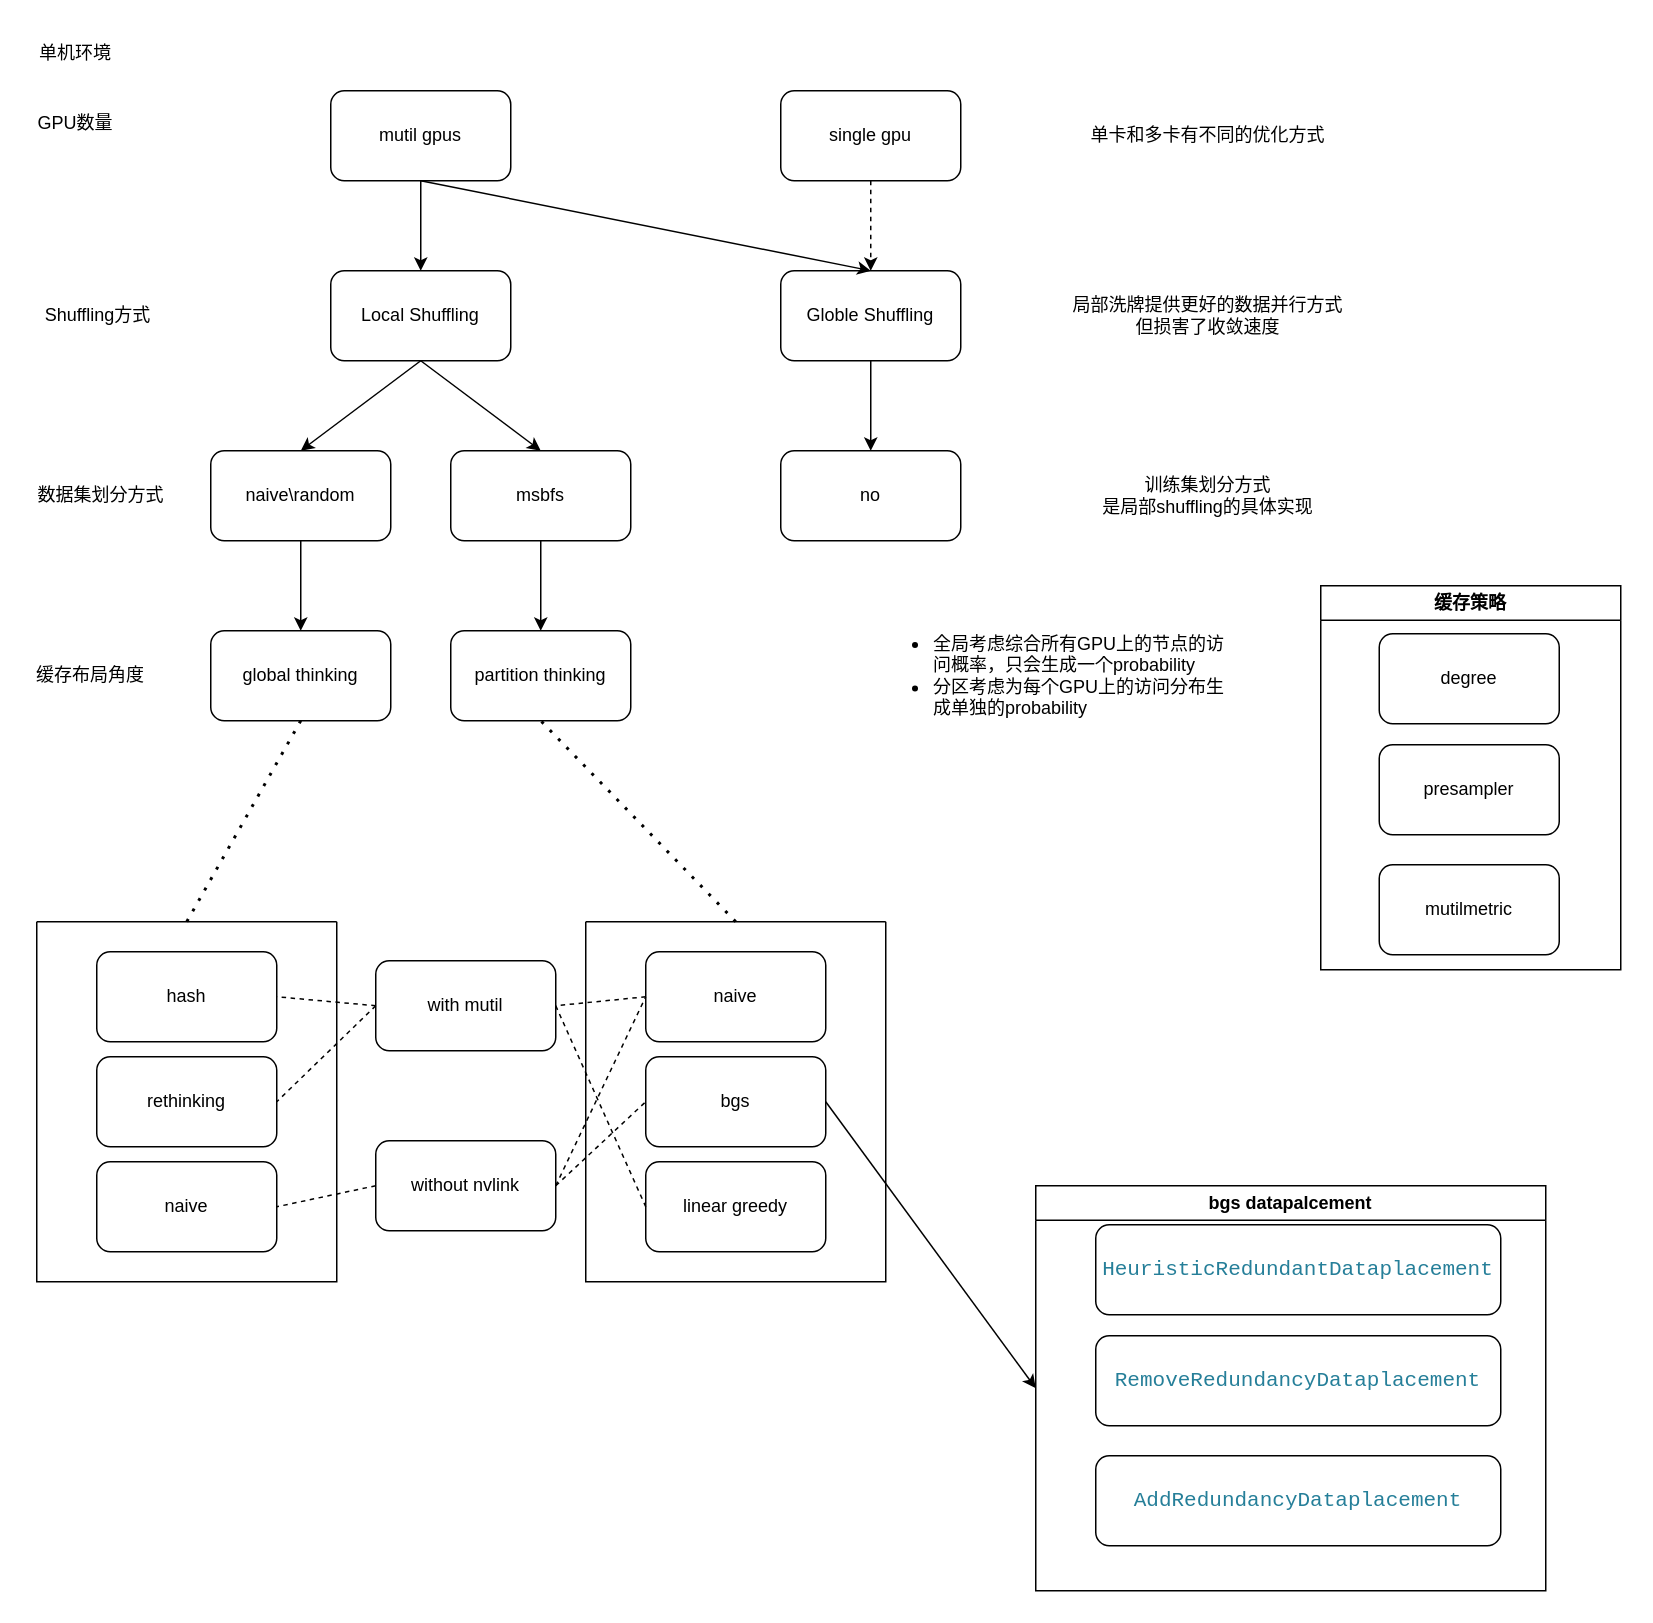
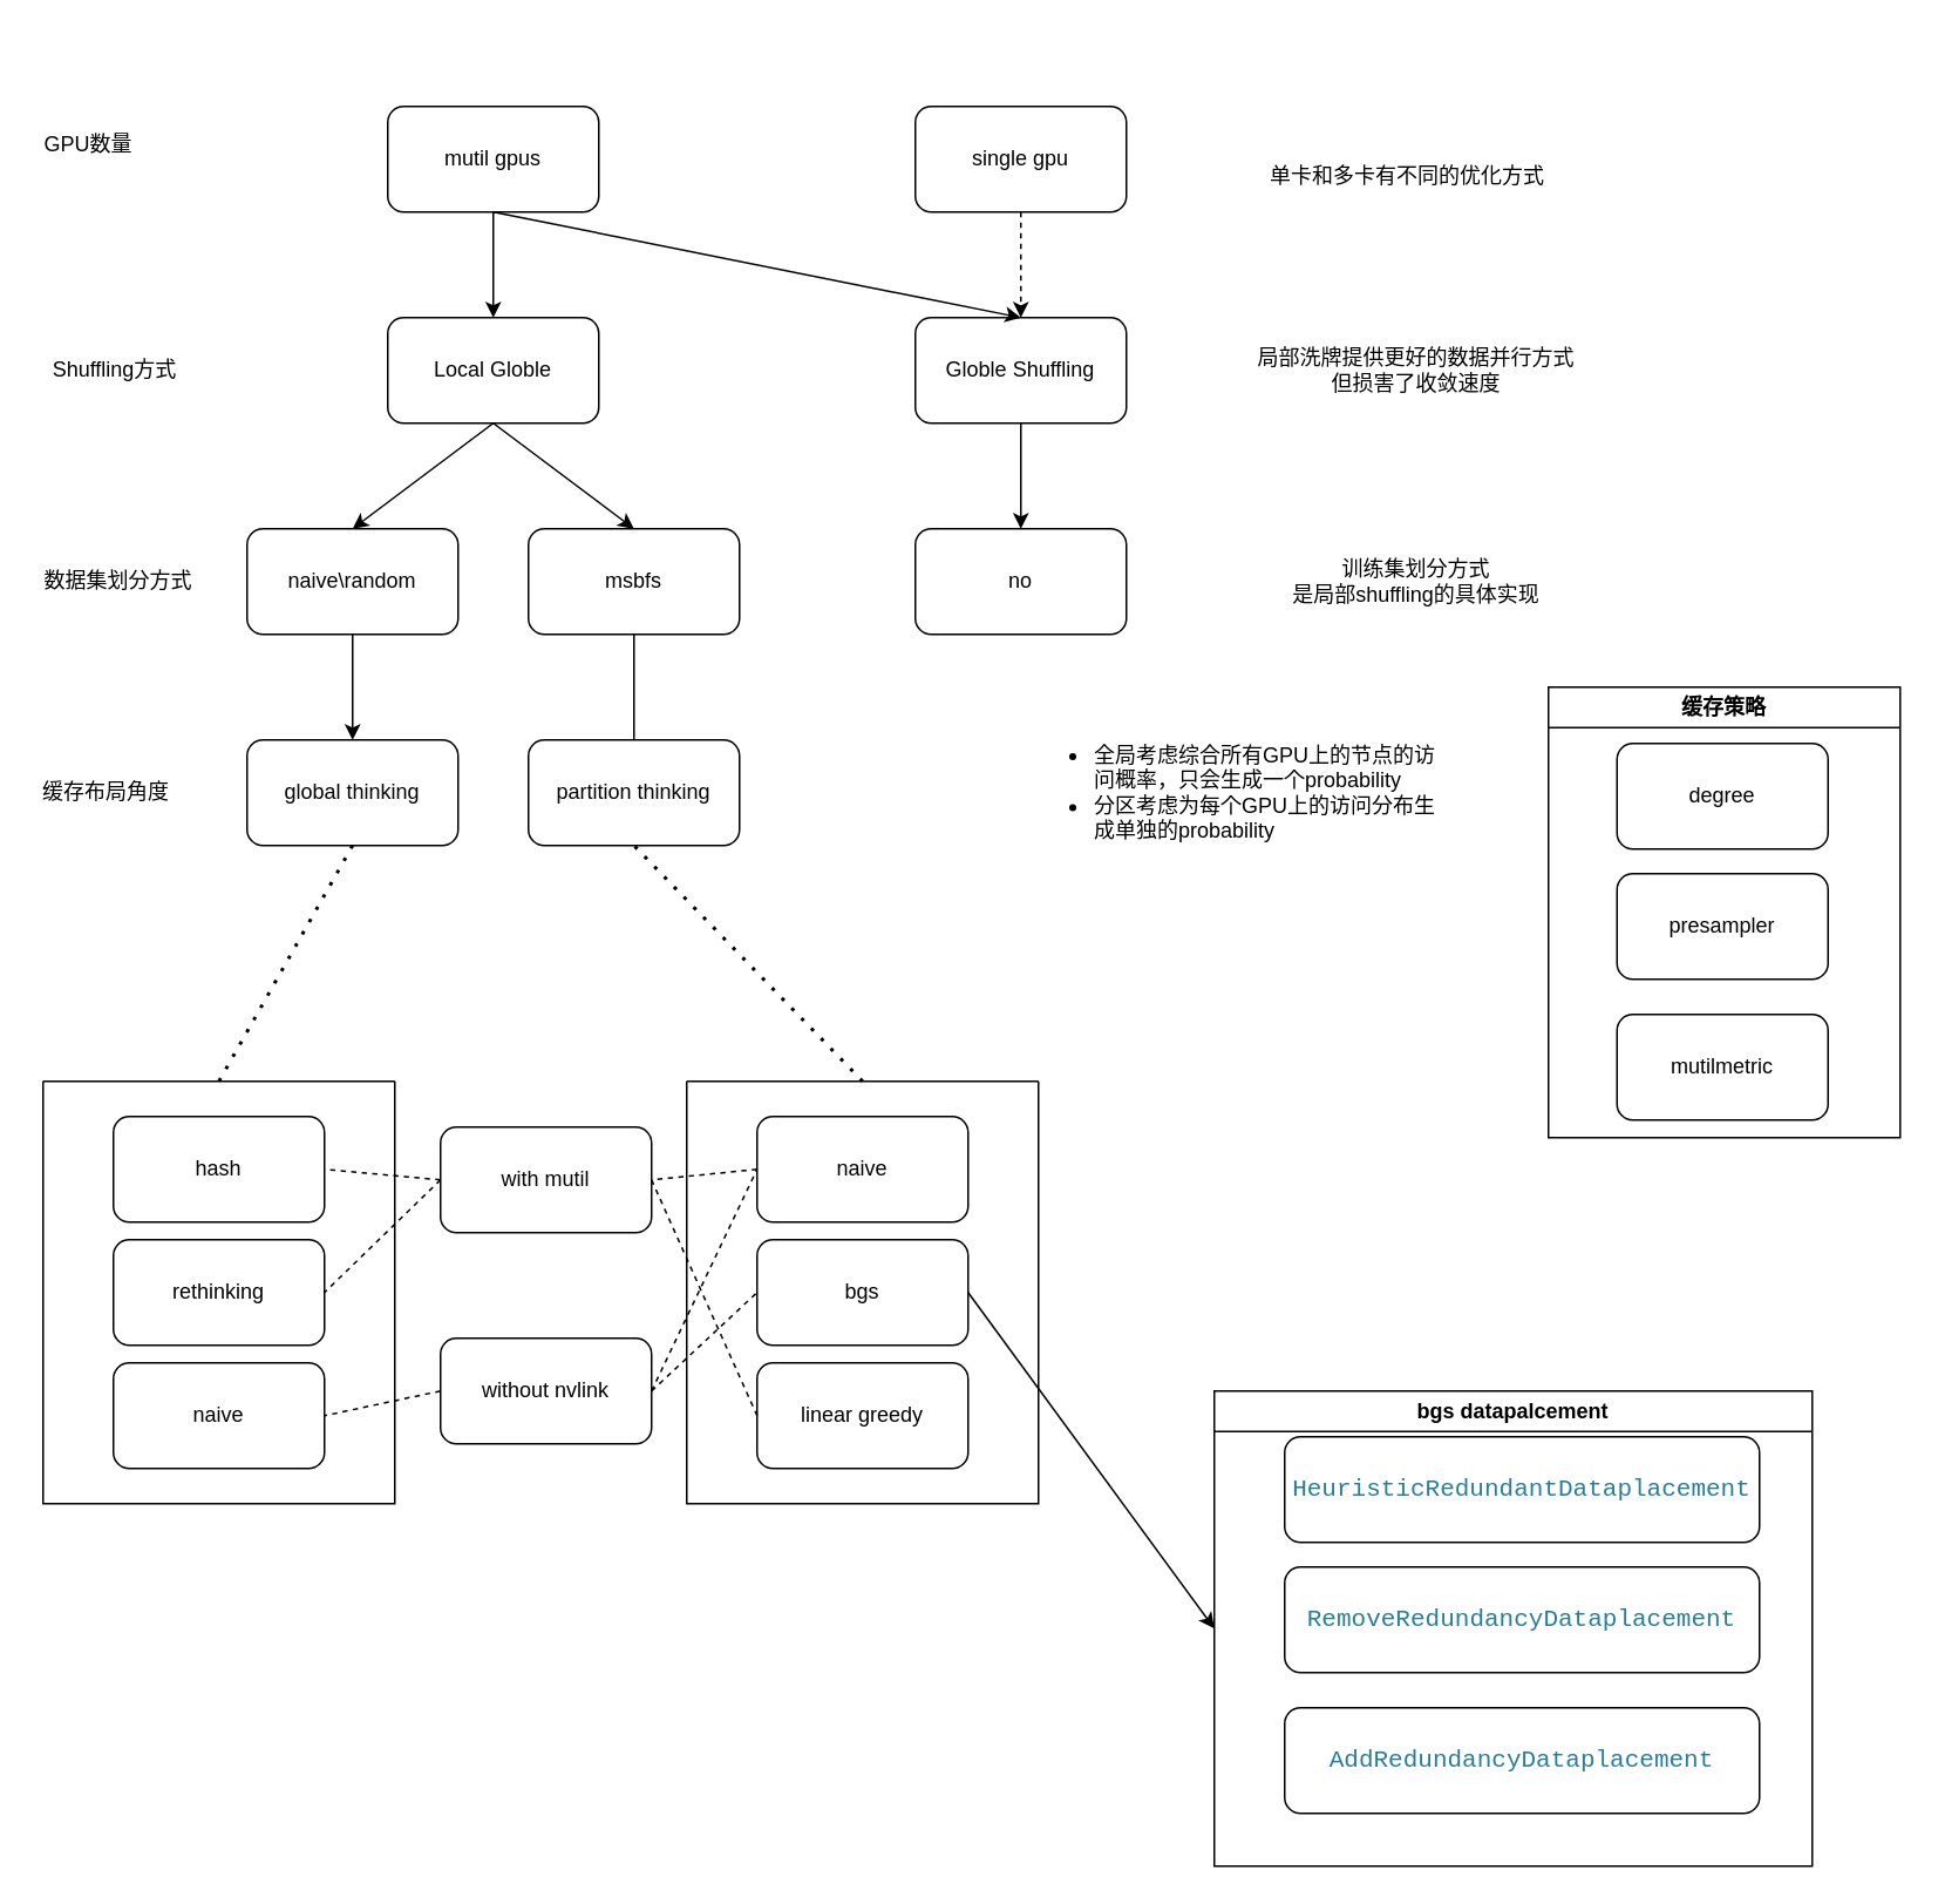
- <mxCell id="29" value="单机环境" style="text;html=1;strokeColor=none;fillColor=none;align=center;verticalAlign=middle;whiteSpace=wrap;rounded=0;" parent="1" vertex="1"><mxGeometry width="60" height="30" as="geometry" x="20" y="20" /></mxCell>
- <mxCell id="38" value="单卡和多卡有不同的优化方式" style="text;html=1;strokeColor=none;fillColor=none;align=center;verticalAlign=middle;whiteSpace=wrap;rounded=0;" parent="1" vertex="1"><mxGeometry x="720" y="75" width="170" height="30" as="geometry" /></mxCell>
+ <mxCell id="38" value="单卡和多卡有不同的优化方式" style="text;html=1;strokeColor=none;fillColor=none;align=center;verticalAlign=middle;whiteSpace=wrap;rounded=0;" parent="1" vertex="1"><mxGeometry x="715" y="85" width="170" height="30" as="geometry" /></mxCell>
- <mxCell id="5" value="Local Shuffling" style="rounded=1;whiteSpace=wrap;html=1;" parent="1" vertex="1"><mxGeometry x="220" y="180" width="120" height="60" as="geometry" /></mxCell>
+ <mxCell id="5" value="Local Globle" style="rounded=1;whiteSpace=wrap;html=1;" parent="1" vertex="1"><mxGeometry x="220" y="180" width="120" height="60" as="geometry" /></mxCell>
- <mxCell id="18" value="" style="endArrow=classic;html=1;exitX=0.5;exitY=1;exitDx=0;exitDy=0;" parent="1" source="4" target="10" edge="1"><mxGeometry width="50" height="50" relative="1" as="geometry"><mxPoint x="509" y="360" as="sourcePoint" /><mxPoint x="599" y="420" as="targetPoint" /></mxGeometry></mxCell>
+ <mxCell id="18" value="" style="endArrow=none;html=1;exitX=0.5;exitY=1;exitDx=0;exitDy=0;" parent="1" source="4" target="10" edge="1"><mxGeometry width="50" height="50" relative="1" as="geometry"><mxPoint x="509" y="360" as="sourcePoint" /><mxPoint x="599" y="420" as="targetPoint" /></mxGeometry></mxCell>
